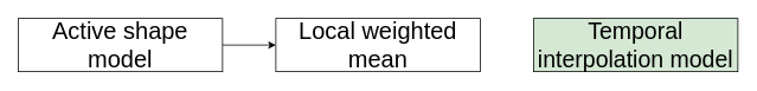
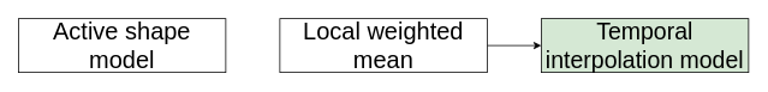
- <mxCell id="2" style="edgeStyle=orthogonalEdgeStyle;rounded=0;orthogonalLoop=1;jettySize=auto;html=1;fontSize=26;" edge="1" parent="1" source="3" target="5"><mxGeometry relative="1" as="geometry" /></mxCell>
+ <mxCell id="4" style="edgeStyle=orthogonalEdgeStyle;rounded=0;orthogonalLoop=1;jettySize=auto;html=1;fontSize=26;" edge="1" parent="1" source="5" target="6"><mxGeometry relative="1" as="geometry" /></mxCell>
